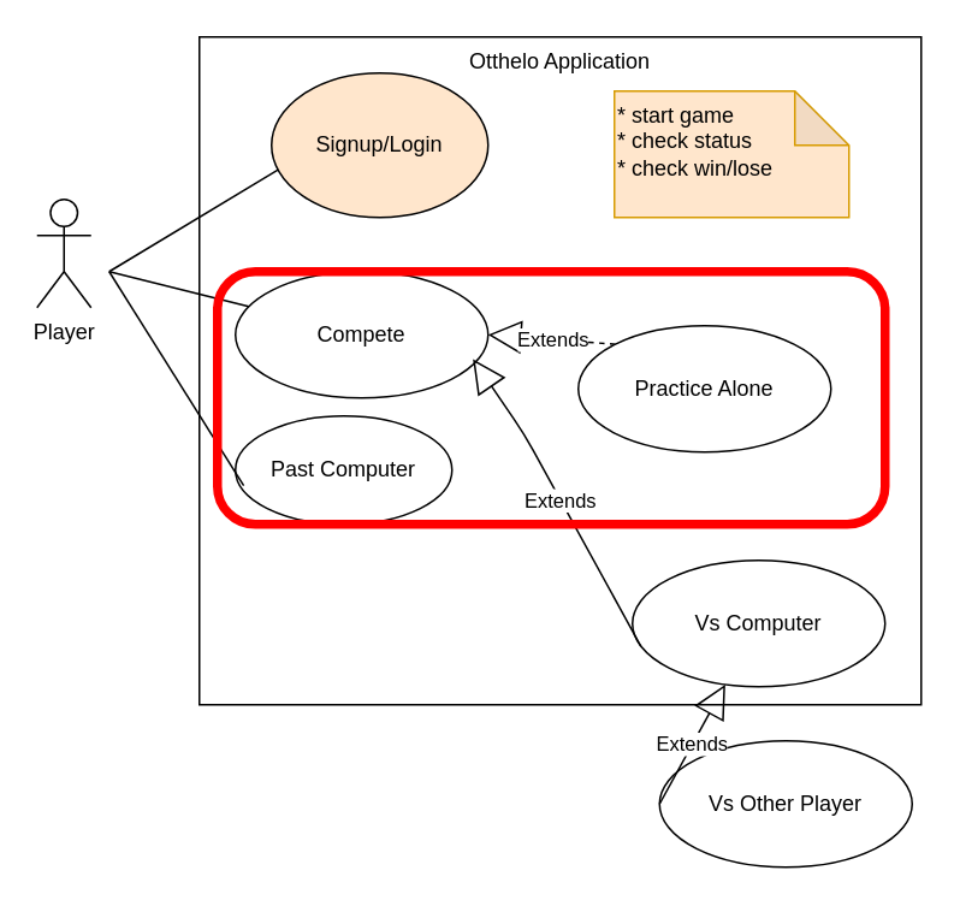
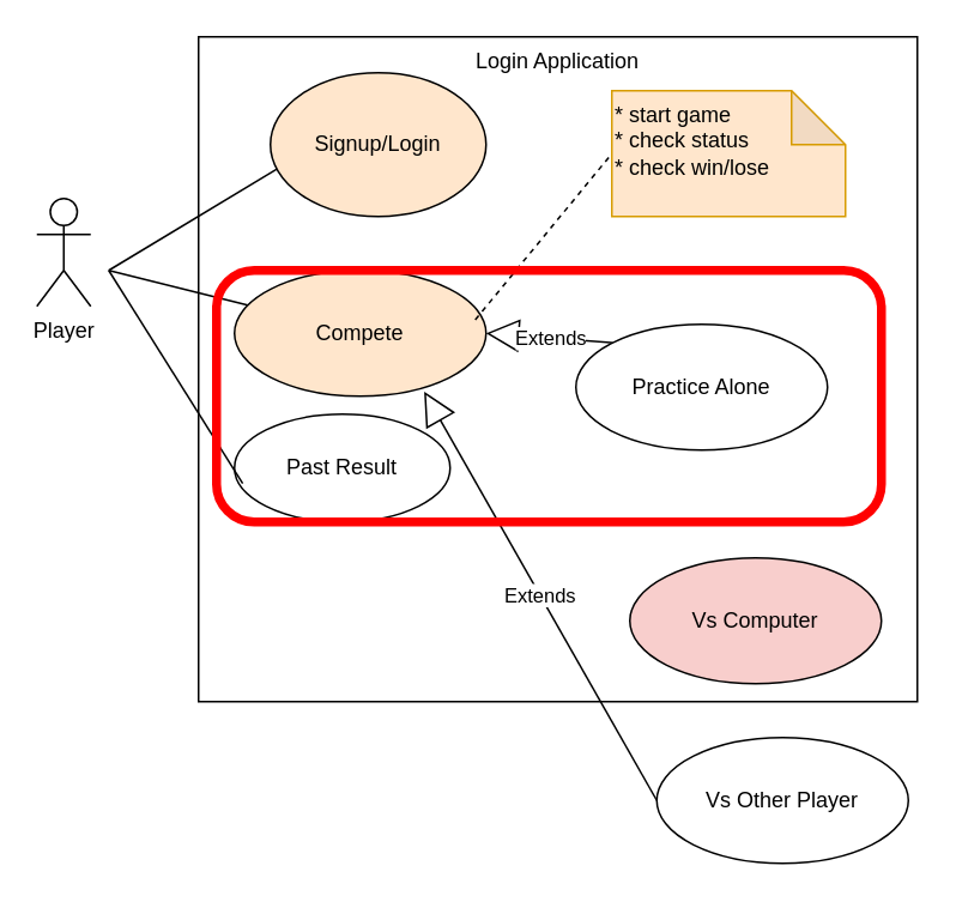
- <mxCell id="2" value="&lt;span&gt;Otthelo Application&lt;/span&gt;" style="rounded=0;whiteSpace=wrap;html=1;align=center;horizontal=1;verticalAlign=top;fontColor=default;labelBackgroundColor=none;fillColor=none;" vertex="1" parent="1"><mxGeometry x="110" y="20" width="400" height="370" as="geometry" /></mxCell>
+ <mxCell id="2" value="&lt;span&gt;Login Application&lt;/span&gt;" style="rounded=0;whiteSpace=wrap;html=1;align=center;horizontal=1;verticalAlign=top;fontColor=default;labelBackgroundColor=none;fillColor=none;" vertex="1" parent="1"><mxGeometry x="110" y="20" width="400" height="370" as="geometry" /></mxCell>
+ <mxCell id="7" value="" style="endArrow=none;dashed=1;html=1;entryX=0;entryY=0.5;entryDx=0;entryDy=0;entryPerimeter=0;exitX=0.957;exitY=0.393;exitDx=0;exitDy=0;exitPerimeter=0;" edge="1" parent="1" source="4" target="6"><mxGeometry width="50" height="50" relative="1" as="geometry"><mxPoint x="260" y="160" as="sourcePoint" /><mxPoint x="310" y="110" as="targetPoint" /></mxGeometry></mxCell>
- <mxCell id="4" value="Compete" style="ellipse;whiteSpace=wrap;html=1;" vertex="1" parent="1"><mxGeometry x="130" y="150" width="140" height="70" as="geometry" /></mxCell>
+ <mxCell id="4" value="Compete" style="ellipse;whiteSpace=wrap;html=1;fillColor=#ffe6cc;" vertex="1" parent="1"><mxGeometry x="130" y="150" width="140" height="70" as="geometry" /></mxCell>
- <mxCell id="15" value="Extends" style="endArrow=block;endSize=16;endFill=0;html=1;entryX=1;entryY=0.5;entryDx=0;entryDy=0;exitX=0;exitY=0;exitDx=0;exitDy=0;dashed=1;" edge="1" parent="1" source="12" target="4"><mxGeometry width="160" relative="1" as="geometry"><mxPoint x="250" y="220" as="sourcePoint" /><mxPoint x="410" y="220" as="targetPoint" /></mxGeometry></mxCell>
+ <mxCell id="15" value="Extends" style="endArrow=block;endSize=16;endFill=0;html=1;entryX=1;entryY=0.5;entryDx=0;entryDy=0;exitX=0;exitY=0;exitDx=0;exitDy=0;" edge="1" parent="1" source="12" target="4"><mxGeometry width="160" relative="1" as="geometry"><mxPoint x="250" y="220" as="sourcePoint" /><mxPoint x="410" y="220" as="targetPoint" /></mxGeometry></mxCell>
- <mxCell id="9" value="Past Computer" style="ellipse;whiteSpace=wrap;html=1;" vertex="1" parent="1"><mxGeometry x="130" y="230" width="120" height="60" as="geometry" /></mxCell>
+ <mxCell id="9" value="Past Result" style="ellipse;whiteSpace=wrap;html=1;" vertex="1" parent="1"><mxGeometry x="130" y="230" width="120" height="60" as="geometry" /></mxCell>
- <mxCell id="16" value="Extends" style="endArrow=block;endSize=16;endFill=0;html=1;entryX=0.94;entryY=0.693;entryDx=0;entryDy=0;entryPerimeter=0;exitX=0.033;exitY=0.679;exitDx=0;exitDy=0;exitPerimeter=0;" edge="1" parent="1" source="13" target="4"><mxGeometry width="160" relative="1" as="geometry"><mxPoint x="322" y="207" as="sourcePoint" /><mxPoint x="262" y="199" as="targetPoint" /><Array as="points"><mxPoint x="290" y="240" /></Array></mxGeometry></mxCell>
- <mxCell id="13" value="Vs Computer" style="ellipse;whiteSpace=wrap;html=1;" vertex="1" parent="1"><mxGeometry x="350" y="310" width="140" height="70" as="geometry" /></mxCell>
+ <mxCell id="13" value="Vs Computer" style="ellipse;whiteSpace=wrap;html=1;fillColor=#f8cecc;" vertex="1" parent="1"><mxGeometry x="350" y="310" width="140" height="70" as="geometry" /></mxCell>
- <mxCell id="17" value="Extends" style="endArrow=block;endSize=16;endFill=0;html=1;exitX=0;exitY=0.5;exitDx=0;exitDy=0;" edge="1" parent="1" source="14" target="13"><mxGeometry width="160" relative="1" as="geometry"><mxPoint x="250" y="220" as="sourcePoint" /><mxPoint x="230.02" y="210.08" as="targetPoint" /></mxGeometry></mxCell>
+ <mxCell id="17" value="Extends" style="endArrow=block;endSize=16;endFill=0;html=1;exitX=0;exitY=0.5;exitDx=0;exitDy=0;entryX=0.754;entryY=0.964;entryDx=0;entryDy=0;entryPerimeter=0;" edge="1" parent="1" source="14" target="4"><mxGeometry width="160" relative="1" as="geometry"><mxPoint x="250" y="220" as="sourcePoint" /><mxPoint x="230.02" y="210.08" as="targetPoint" /></mxGeometry></mxCell>
